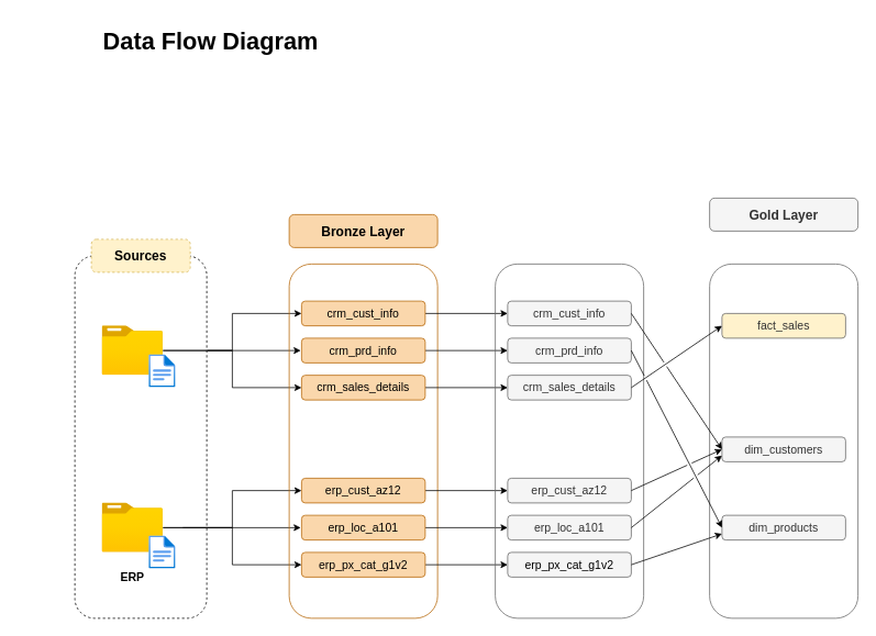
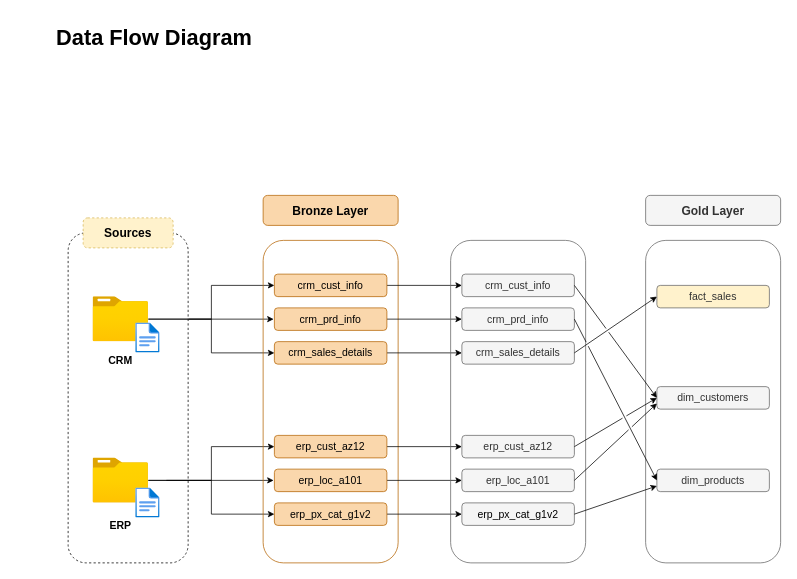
- <mxCell id="30" value="&lt;b&gt;&lt;font style=&quot;font-size: 29px;&quot;&gt;Data Flow Diagram&lt;/font&gt;&lt;/b&gt;" style="rounded=0;whiteSpace=wrap;html=1;strokeColor=none;fillColor=none;" parent="1" vertex="1"><mxGeometry x="70" y="20" width="370" height="60" as="geometry" /></mxCell>
+ <mxCell id="30" value="&lt;b&gt;&lt;font style=&quot;font-size: 29px;&quot;&gt;Data Flow Diagram&lt;/font&gt;&lt;/b&gt;" style="rounded=0;whiteSpace=wrap;html=1;strokeColor=none;fillColor=none;" parent="1" vertex="1"><mxGeometry x="20" y="20" width="370" height="60" as="geometry" /></mxCell>
- <mxCell id="42" value="&lt;font style=&quot;font-size: 16px;&quot;&gt;&lt;b&gt;Gold Layer&lt;/b&gt;&lt;/font&gt;" style="rounded=1;whiteSpace=wrap;html=1;fillColor=#f5f5f5;strokeColor=#666666;fontColor=#333333;" vertex="1" parent="1"><mxGeometry x="860" y="240" width="180" height="40" as="geometry" /></mxCell>
+ <mxCell id="42" value="&lt;font style=&quot;font-size: 16px;&quot;&gt;&lt;b&gt;Gold Layer&lt;/b&gt;&lt;/font&gt;" style="rounded=1;whiteSpace=wrap;html=1;fillColor=#f5f5f5;strokeColor=#666666;fontColor=#333333;" vertex="1" parent="1"><mxGeometry x="860" y="260" width="180" height="40" as="geometry" /></mxCell>
+ <mxCell id="28" value="&lt;b&gt;&lt;font style=&quot;font-size: 14px;&quot;&gt;CRM&lt;/font&gt;&lt;/b&gt;" style="rounded=0;whiteSpace=wrap;html=1;strokeColor=none;fillColor=none;" parent="1" vertex="1"><mxGeometry x="126.23" y="470" width="67.54" height="20" as="geometry" /></mxCell>
- <mxCell id="40" value="&lt;font style=&quot;font-size: 14px;&quot;&gt;dim_customers&lt;/font&gt;" style="rounded=1;whiteSpace=wrap;html=1;fillColor=#f5f5f5;strokeColor=#666666;fontColor=#333333;" vertex="1" parent="1"><mxGeometry x="875" y="530" width="150" height="30" as="geometry" /></mxCell>
+ <mxCell id="40" value="&lt;font style=&quot;font-size: 14px;&quot;&gt;dim_customers&lt;/font&gt;" style="rounded=1;whiteSpace=wrap;html=1;fillColor=#f5f5f5;strokeColor=#666666;fontColor=#333333;" vertex="1" parent="1"><mxGeometry x="875" y="515" width="150" height="30" as="geometry" /></mxCell>
